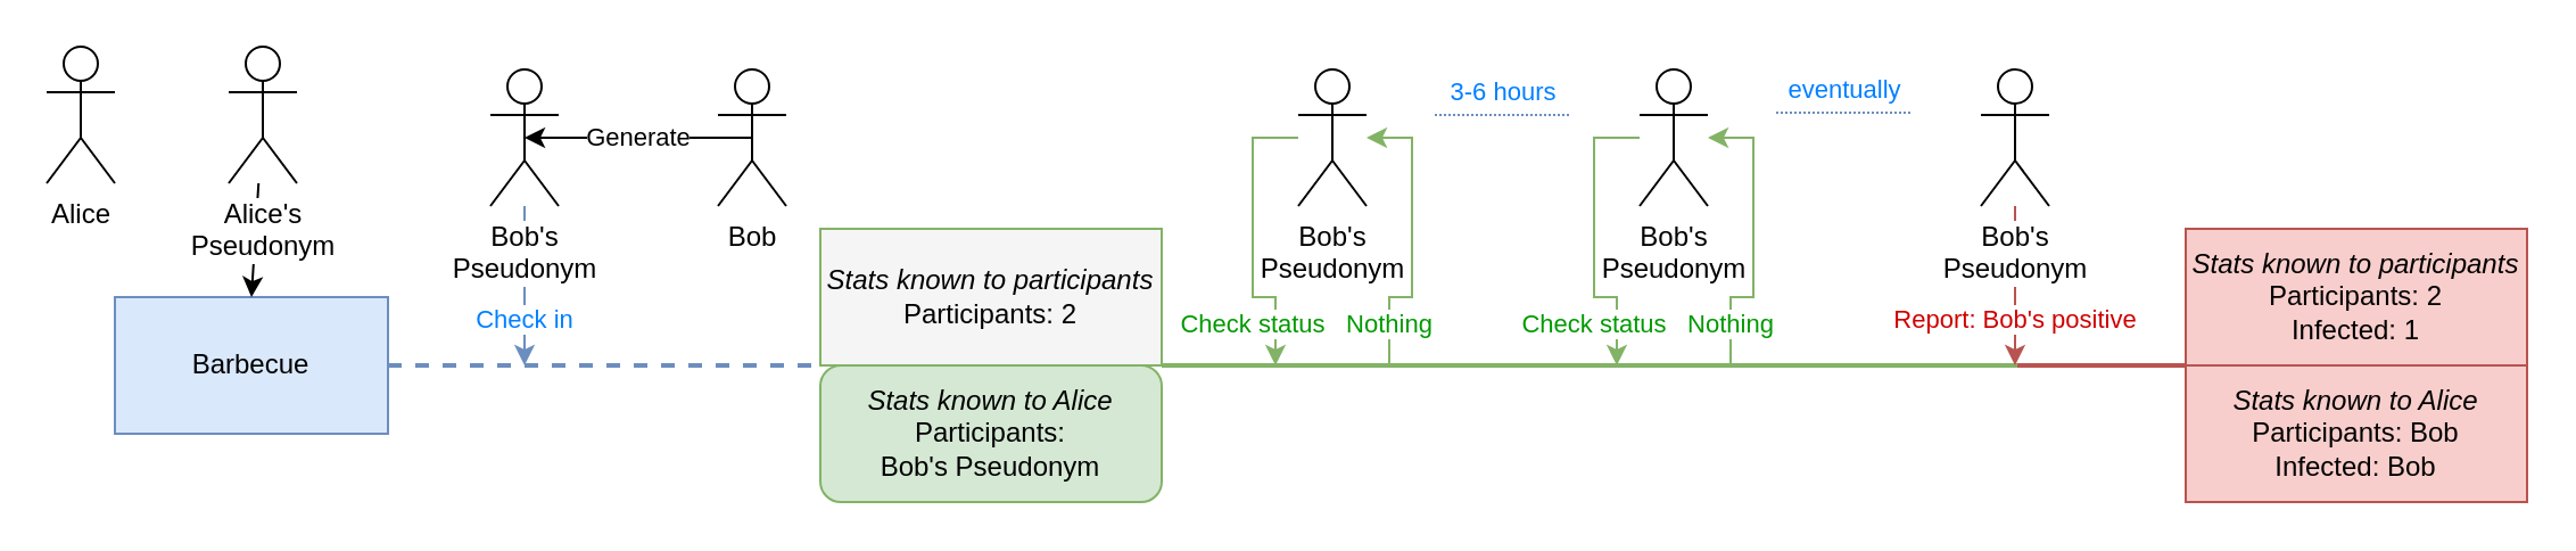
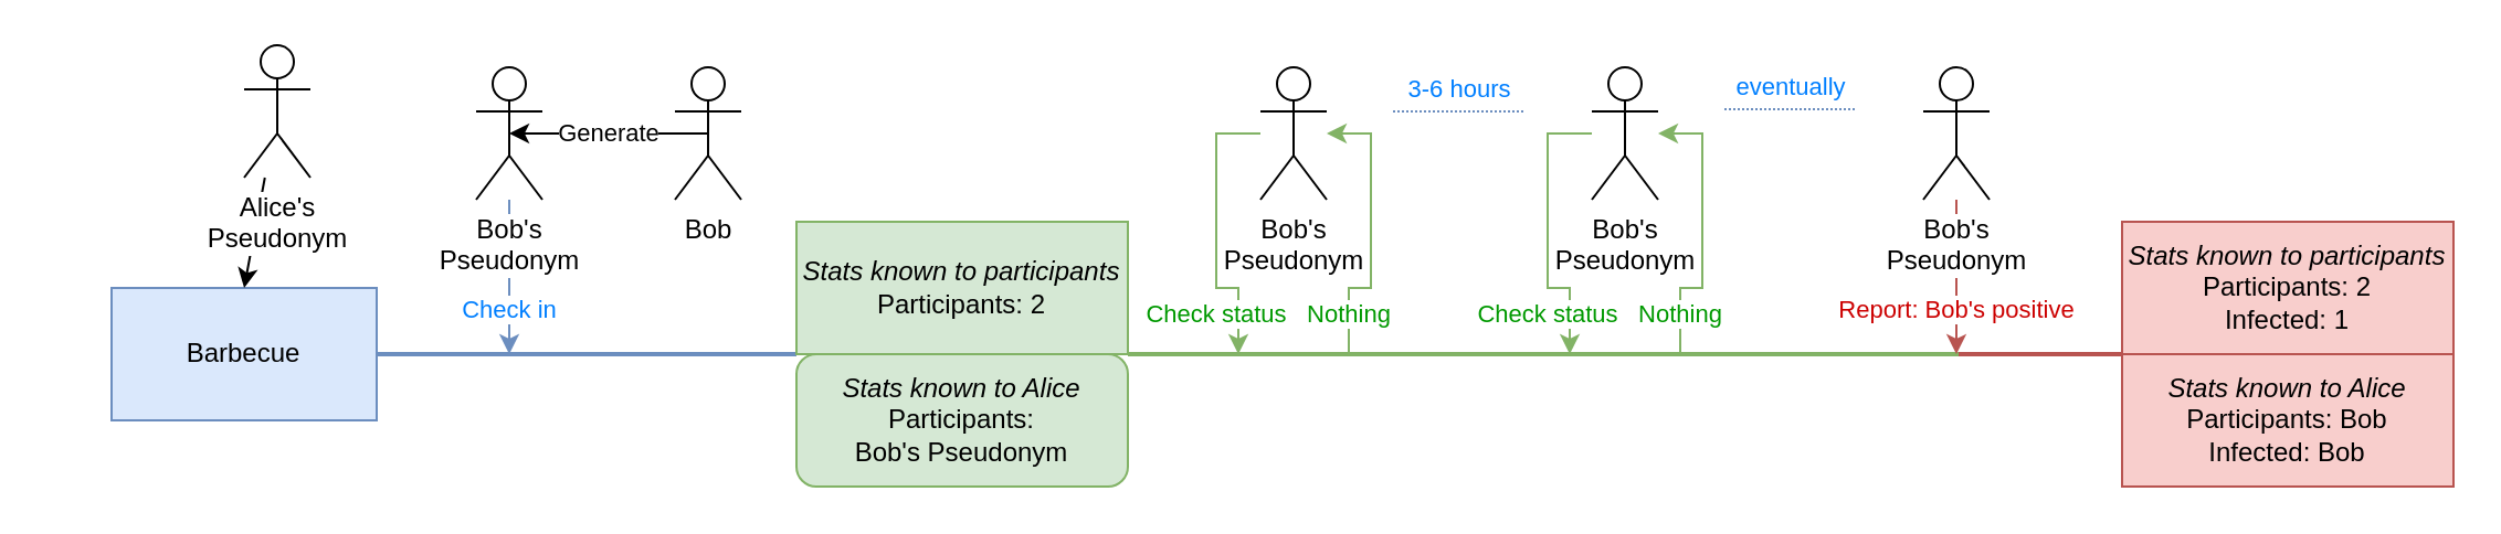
- <mxCell id="2" value="Alice" style="shape=umlActor;verticalLabelPosition=bottom;labelBackgroundColor=#ffffff;verticalAlign=top;html=1;outlineConnect=0;" parent="1" vertex="1"><mxGeometry x="20" y="20" width="30" height="60" as="geometry" /></mxCell>
- <mxCell id="5" value="Alice's&lt;br&gt;Pseudonym" style="shape=umlActor;verticalLabelPosition=bottom;labelBackgroundColor=#ffffff;verticalAlign=top;html=1;outlineConnect=0;" parent="1" vertex="1"><mxGeometry x="100" y="20" width="30" height="60" as="geometry" /></mxCell>
+ <mxCell id="5" value="Alice's&lt;br&gt;Pseudonym" style="shape=umlActor;verticalLabelPosition=bottom;labelBackgroundColor=#ffffff;verticalAlign=top;html=1;outlineConnect=0;" parent="1" vertex="1"><mxGeometry x="110" y="20" width="30" height="60" as="geometry" /></mxCell>
- <mxCell id="7" value="Bob" style="shape=umlActor;verticalLabelPosition=bottom;labelBackgroundColor=#ffffff;verticalAlign=top;html=1;outlineConnect=0;" parent="1" vertex="1"><mxGeometry x="315" y="30" width="30" height="60" as="geometry" /></mxCell>
+ <mxCell id="7" value="Bob" style="shape=umlActor;verticalLabelPosition=bottom;labelBackgroundColor=#ffffff;verticalAlign=top;html=1;outlineConnect=0;" parent="1" vertex="1"><mxGeometry x="305" y="30" width="30" height="60" as="geometry" /></mxCell>
- <mxCell id="12" value="&lt;i&gt;Stats known to participants&lt;/i&gt;&lt;br&gt;Participants: 2" style="rounded=0;whiteSpace=wrap;html=1;fillColor=#f5f5f5;strokeColor=#82b366;" parent="1" vertex="1"><mxGeometry x="360" y="100" width="150" height="60" as="geometry" /></mxCell>
+ <mxCell id="12" value="&lt;i&gt;Stats known to participants&lt;/i&gt;&lt;br&gt;Participants: 2" style="rounded=0;whiteSpace=wrap;html=1;fillColor=#d5e8d4;strokeColor=#82b366;" parent="1" vertex="1"><mxGeometry x="360" y="100" width="150" height="60" as="geometry" /></mxCell>
- <mxCell id="8" value="" style="endArrow=none;html=1;strokeWidth=2;exitX=1;exitY=0.5;exitDx=0;exitDy=0;fillColor=#dae8fc;strokeColor=#6c8ebf;entryX=0;entryY=1;entryDx=0;entryDy=0;dashed=1;" parent="1" source="3" target="12" edge="1"><mxGeometry width="50" height="50" relative="1" as="geometry"><mxPoint x="320" y="220" as="sourcePoint" /><mxPoint x="350" y="160" as="targetPoint" /></mxGeometry></mxCell>
+ <mxCell id="8" value="" style="endArrow=none;html=1;strokeWidth=2;exitX=1;exitY=0.5;exitDx=0;exitDy=0;fillColor=#dae8fc;strokeColor=#6c8ebf;entryX=0;entryY=1;entryDx=0;entryDy=0;" parent="1" source="3" target="12" edge="1"><mxGeometry width="50" height="50" relative="1" as="geometry"><mxPoint x="320" y="220" as="sourcePoint" /><mxPoint x="350" y="160" as="targetPoint" /></mxGeometry></mxCell>
